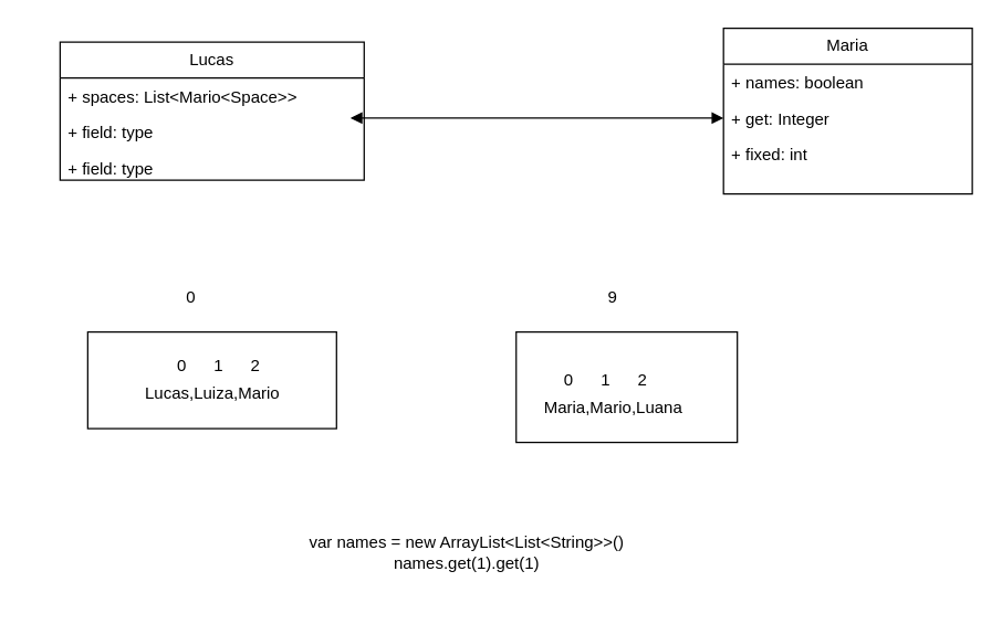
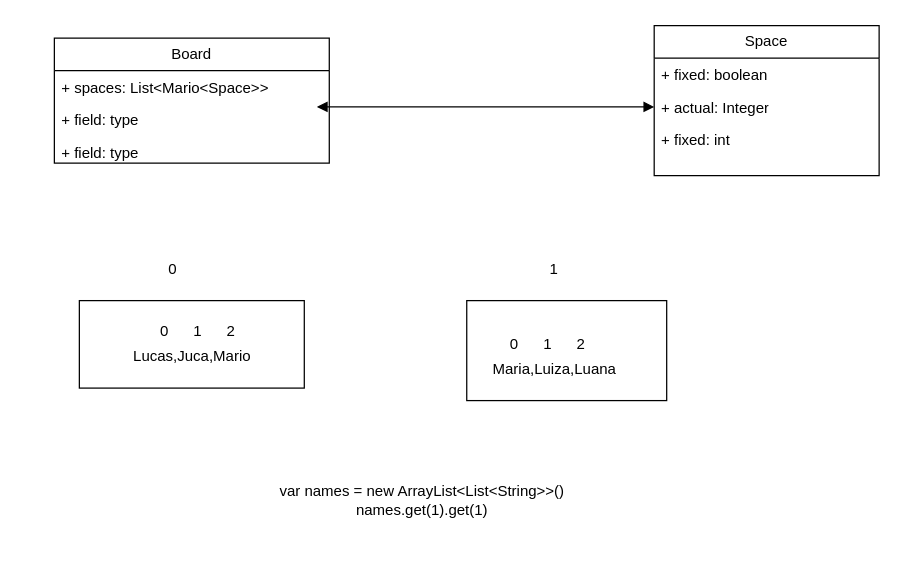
- <mxCell id="6" value="Maria" style="swimlane;fontStyle=0;childLayout=stackLayout;horizontal=1;startSize=26;fillColor=none;horizontalStack=0;resizeParent=1;resizeParentMax=0;resizeLast=0;collapsible=1;marginBottom=0;whiteSpace=wrap;html=1;" vertex="1" parent="1"><mxGeometry x="523" y="20" width="180" height="120" as="geometry" /></mxCell>
+ <mxCell id="6" value="Space" style="swimlane;fontStyle=0;childLayout=stackLayout;horizontal=1;startSize=26;fillColor=none;horizontalStack=0;resizeParent=1;resizeParentMax=0;resizeLast=0;collapsible=1;marginBottom=0;whiteSpace=wrap;html=1;" vertex="1" parent="1"><mxGeometry x="523" y="20" width="180" height="120" as="geometry" /></mxCell>
- <mxCell id="2" value="Lucas" style="swimlane;fontStyle=0;childLayout=stackLayout;horizontal=1;startSize=26;fillColor=none;horizontalStack=0;resizeParent=1;resizeParentMax=0;resizeLast=0;collapsible=1;marginBottom=0;whiteSpace=wrap;html=1;" vertex="1" parent="1"><mxGeometry x="43" y="30" width="220" height="100" as="geometry" /></mxCell>
+ <mxCell id="2" value="Board" style="swimlane;fontStyle=0;childLayout=stackLayout;horizontal=1;startSize=26;fillColor=none;horizontalStack=0;resizeParent=1;resizeParentMax=0;resizeLast=0;collapsible=1;marginBottom=0;whiteSpace=wrap;html=1;" vertex="1" parent="1"><mxGeometry x="43" y="30" width="220" height="100" as="geometry" /></mxCell>
- <mxCell id="7" value="+ names: boolean" style="text;strokeColor=none;fillColor=none;align=left;verticalAlign=top;spacingLeft=4;spacingRight=4;overflow=hidden;rotatable=0;points=[[0,0.5],[1,0.5]];portConstraint=eastwest;whiteSpace=wrap;html=1;" vertex="1" parent="6"><mxGeometry y="26" width="180" height="26" as="geometry" /></mxCell>
+ <mxCell id="7" value="+ fixed: boolean" style="text;strokeColor=none;fillColor=none;align=left;verticalAlign=top;spacingLeft=4;spacingRight=4;overflow=hidden;rotatable=0;points=[[0,0.5],[1,0.5]];portConstraint=eastwest;whiteSpace=wrap;html=1;" vertex="1" parent="6"><mxGeometry y="26" width="180" height="26" as="geometry" /></mxCell>
- <mxCell id="8" value="+ get: Integer" style="text;strokeColor=none;fillColor=none;align=left;verticalAlign=top;spacingLeft=4;spacingRight=4;overflow=hidden;rotatable=0;points=[[0,0.5],[1,0.5]];portConstraint=eastwest;whiteSpace=wrap;html=1;" vertex="1" parent="6"><mxGeometry y="52" width="180" height="26" as="geometry" /></mxCell>
+ <mxCell id="8" value="+ actual: Integer" style="text;strokeColor=none;fillColor=none;align=left;verticalAlign=top;spacingLeft=4;spacingRight=4;overflow=hidden;rotatable=0;points=[[0,0.5],[1,0.5]];portConstraint=eastwest;whiteSpace=wrap;html=1;" vertex="1" parent="6"><mxGeometry y="52" width="180" height="26" as="geometry" /></mxCell>
- <mxCell id="15" value="9" style="text;html=1;align=center;verticalAlign=middle;whiteSpace=wrap;rounded=0;" vertex="1" parent="1"><mxGeometry x="413" y="200" width="60" height="30" as="geometry" /></mxCell>
+ <mxCell id="15" value="1" style="text;html=1;align=center;verticalAlign=middle;whiteSpace=wrap;rounded=0;" vertex="1" parent="1"><mxGeometry x="413" y="200" width="60" height="30" as="geometry" /></mxCell>
- <mxCell id="13" value="Lucas,&lt;span style=&quot;background-color: transparent; color: light-dark(rgb(0, 0, 0), rgb(255, 255, 255));&quot;&gt;Luiza,&lt;/span&gt;&lt;span style=&quot;background-color: transparent; color: light-dark(rgb(0, 0, 0), rgb(255, 255, 255));&quot;&gt;Mario&lt;/span&gt;" style="text;html=1;align=center;verticalAlign=middle;whiteSpace=wrap;rounded=0;" vertex="1" parent="1"><mxGeometry x="20.5" y="260" width="265" height="50" as="geometry" /></mxCell>
+ <mxCell id="13" value="Lucas,&lt;span style=&quot;background-color: transparent; color: light-dark(rgb(0, 0, 0), rgb(255, 255, 255));&quot;&gt;Juca,&lt;/span&gt;&lt;span style=&quot;background-color: transparent; color: light-dark(rgb(0, 0, 0), rgb(255, 255, 255));&quot;&gt;Mario&lt;/span&gt;" style="text;html=1;align=center;verticalAlign=middle;whiteSpace=wrap;rounded=0;" vertex="1" parent="1"><mxGeometry x="20.5" y="260" width="265" height="50" as="geometry" /></mxCell>
- <mxCell id="17" value="Maria,Mario&lt;span style=&quot;background-color: transparent; color: light-dark(rgb(0, 0, 0), rgb(255, 255, 255));&quot;&gt;,Luana&lt;/span&gt;" style="text;html=1;align=center;verticalAlign=middle;whiteSpace=wrap;rounded=0;" vertex="1" parent="1"><mxGeometry x="310.5" y="270" width="265" height="50" as="geometry" /></mxCell>
+ <mxCell id="17" value="Maria,Luiza&lt;span style=&quot;background-color: transparent; color: light-dark(rgb(0, 0, 0), rgb(255, 255, 255));&quot;&gt;,Luana&lt;/span&gt;" style="text;html=1;align=center;verticalAlign=middle;whiteSpace=wrap;rounded=0;" vertex="1" parent="1"><mxGeometry x="310.5" y="270" width="265" height="50" as="geometry" /></mxCell>
